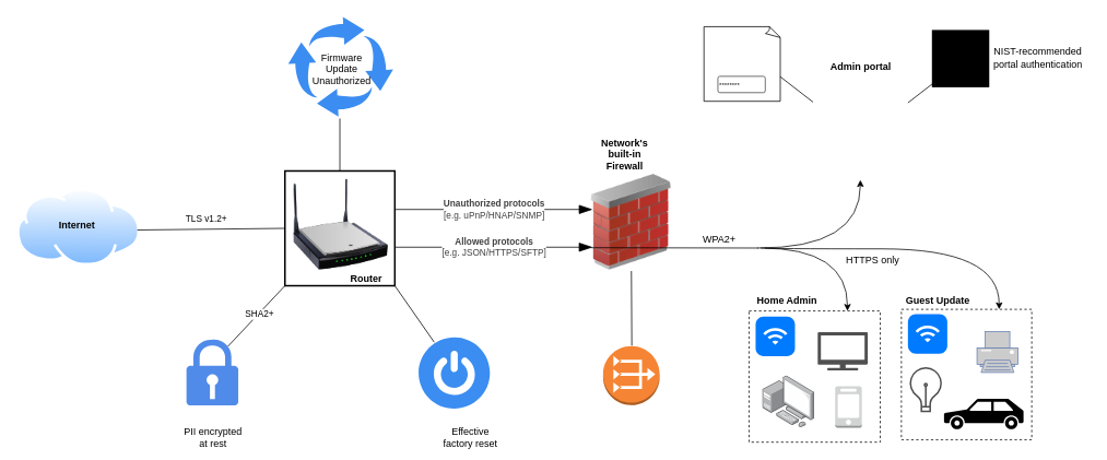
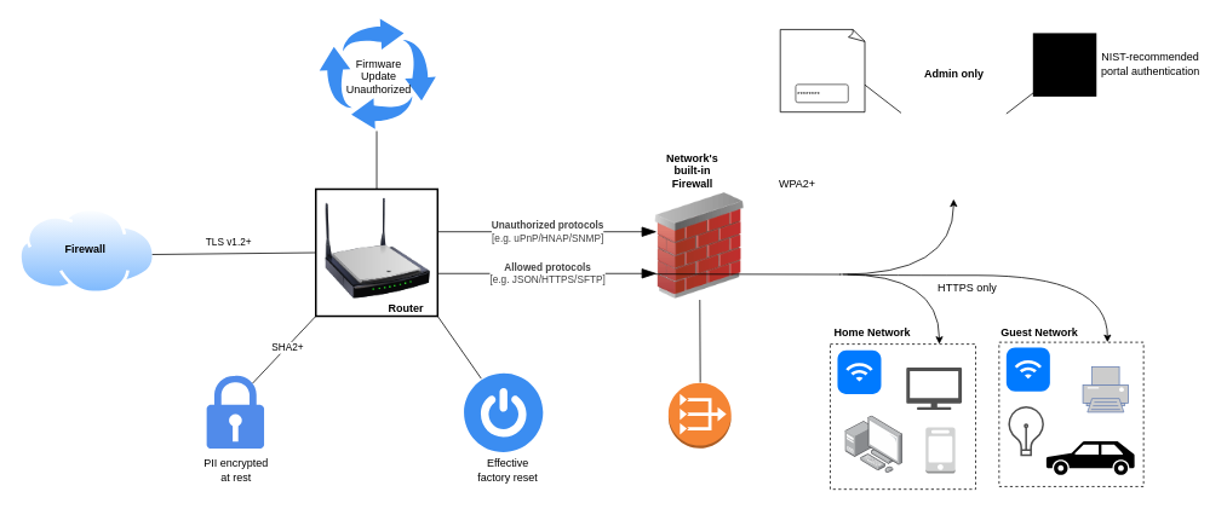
- <mxCell id="41" value="Admin portal" style="text;html=1;align=center;verticalAlign=middle;resizable=0;points=[];autosize=1;strokeColor=none;fillColor=none;fontStyle=1" vertex="1" parent="1"><mxGeometry x="1006.25" y="67.87" width="85" height="26" as="geometry" /></mxCell>
+ <mxCell id="41" value="Admin only" style="text;html=1;align=center;verticalAlign=middle;resizable=0;points=[];autosize=1;strokeColor=none;fillColor=none;fontStyle=1" vertex="1" parent="1"><mxGeometry x="1006.25" y="67.87" width="85" height="26" as="geometry" /></mxCell>
- <mxCell id="27" value="Internet" style="text;html=1;align=center;verticalAlign=middle;resizable=0;points=[];autosize=1;strokeColor=none;fillColor=none;fontStyle=1" parent="1" vertex="1"><mxGeometry x="63.11" y="261" width="59" height="26" as="geometry" /></mxCell>
+ <mxCell id="27" value="Firewall" style="text;html=1;align=center;verticalAlign=middle;resizable=0;points=[];autosize=1;strokeColor=none;fillColor=none;fontStyle=1" parent="1" vertex="1"><mxGeometry x="63.11" y="261" width="59" height="26" as="geometry" /></mxCell>
- <mxCell id="29" value="WPA2+" style="text;strokeColor=none;align=center;fillColor=none;html=1;verticalAlign=middle;whiteSpace=wrap;rounded=0;" vertex="1" parent="1"><mxGeometry x="847.23" y="277" width="60" height="30" as="geometry" /></mxCell>
+ <mxCell id="29" value="WPA2+" style="text;strokeColor=none;align=center;fillColor=none;html=1;verticalAlign=middle;whiteSpace=wrap;rounded=0;" vertex="1" parent="1"><mxGeometry x="847.23" y="187" width="60" height="30" as="geometry" /></mxCell>
- <mxCell id="24" value="Home Admin" style="text;html=1;align=center;verticalAlign=middle;resizable=0;points=[];autosize=1;strokeColor=none;fillColor=none;fontStyle=1" parent="1" vertex="1"><mxGeometry x="910" y="353.77" width="97" height="26" as="geometry" /></mxCell>
+ <mxCell id="24" value="Home Network" style="text;html=1;align=center;verticalAlign=middle;resizable=0;points=[];autosize=1;strokeColor=none;fillColor=none;fontStyle=1" parent="1" vertex="1"><mxGeometry x="910" y="353.77" width="97" height="26" as="geometry" /></mxCell>
- <mxCell id="23" value="Guest Update" style="text;html=1;align=center;verticalAlign=middle;resizable=0;points=[];autosize=1;strokeColor=none;fillColor=none;fontStyle=1" parent="1" vertex="1"><mxGeometry x="1094" y="353.77" width="97" height="26" as="geometry" /></mxCell>
+ <mxCell id="23" value="Guest Network" style="text;html=1;align=center;verticalAlign=middle;resizable=0;points=[];autosize=1;strokeColor=none;fillColor=none;fontStyle=1" parent="1" vertex="1"><mxGeometry x="1094" y="353.77" width="97" height="26" as="geometry" /></mxCell>
- <mxCell id="32" value="&lt;div&gt;PII encrypted&lt;/div&gt;&lt;div&gt;at rest&lt;/div&gt;" style="text;html=1;align=center;verticalAlign=middle;resizable=0;points=[];autosize=1;strokeColor=none;fillColor=none;" vertex="1" parent="1"><mxGeometry x="214" y="512.77" width="89" height="41" as="geometry" /></mxCell>
+ <mxCell id="32" value="&lt;div&gt;PII encrypted&lt;/div&gt;&lt;div&gt;at rest&lt;/div&gt;" style="text;html=1;align=center;verticalAlign=middle;resizable=0;points=[];autosize=1;strokeColor=none;fillColor=none;" vertex="1" parent="1"><mxGeometry x="214" y="497.77" width="89" height="41" as="geometry" /></mxCell>
- <mxCell id="39" value="&lt;div&gt;Effective&lt;/div&gt;&lt;div&gt;factory reset&lt;/div&gt;" style="text;html=1;align=center;verticalAlign=middle;resizable=0;points=[];autosize=1;strokeColor=none;fillColor=none;" vertex="1" parent="1"><mxGeometry x="531" y="512.77" width="84" height="41" as="geometry" /></mxCell>
+ <mxCell id="39" value="&lt;div&gt;Effective&lt;/div&gt;&lt;div&gt;factory reset&lt;/div&gt;" style="text;html=1;align=center;verticalAlign=middle;resizable=0;points=[];autosize=1;strokeColor=none;fillColor=none;" vertex="1" parent="1"><mxGeometry x="516" y="497.77" width="84" height="41" as="geometry" /></mxCell>
